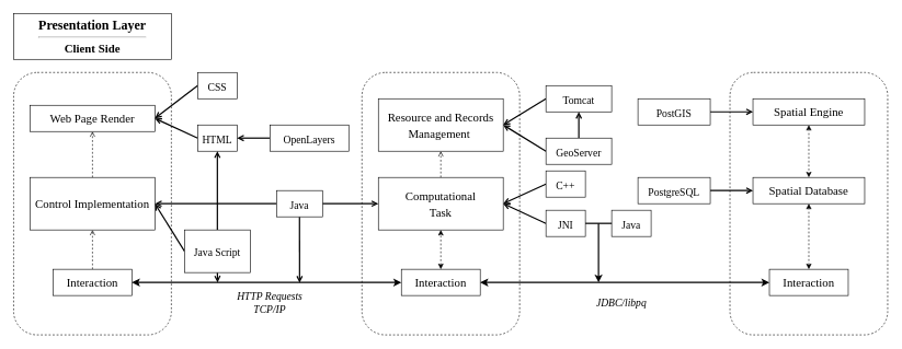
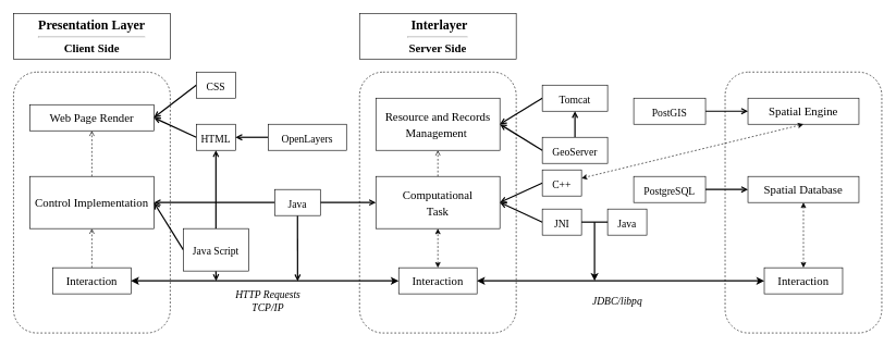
+ <mxCell id="18" value="&lt;font face=&quot;Verdana&quot; style=&quot;font-size: 20px&quot;&gt;&lt;b&gt;&amp;nbsp;Interlayer&lt;/b&gt;&lt;/font&gt;&lt;hr&gt;&lt;font face=&quot;Verdana&quot;&gt;&lt;b&gt;&lt;font style=&quot;font-size: 18px&quot;&gt;Server Side&lt;/font&gt;&lt;/b&gt;&lt;br&gt;&lt;/font&gt;" style="rounded=0;whiteSpace=wrap;html=1;strokeColor=#000000;" vertex="1" parent="1"><mxGeometry x="550" y="20" width="240" height="70" as="geometry" /></mxCell>
- <mxCell id="54" value="" style="endArrow=classic;startArrow=classic;html=1;dashed=1;fontFamily=Verdana;fontSize=18;strokeWidth=1;exitX=0.5;exitY=1;exitDx=0;exitDy=0;entryX=0.5;entryY=0;entryDx=0;entryDy=0;" edge="1" parent="1" source="39" target="47"><mxGeometry width="50" height="50" relative="1" as="geometry"><mxPoint x="830" y="470" as="sourcePoint" /><mxPoint x="880" y="420" as="targetPoint" /></mxGeometry></mxCell>
+ <mxCell id="54" value="" style="endArrow=classic;startArrow=classic;html=1;dashed=1;fontFamily=Verdana;fontSize=18;strokeWidth=1;exitX=0.5;exitY=1;exitDx=0;exitDy=0;" edge="1" parent="1" source="39" target="32"><mxGeometry width="50" height="50" relative="1" as="geometry"><mxPoint x="830" y="470" as="sourcePoint" /><mxPoint x="880" y="420" as="targetPoint" /></mxGeometry></mxCell>
